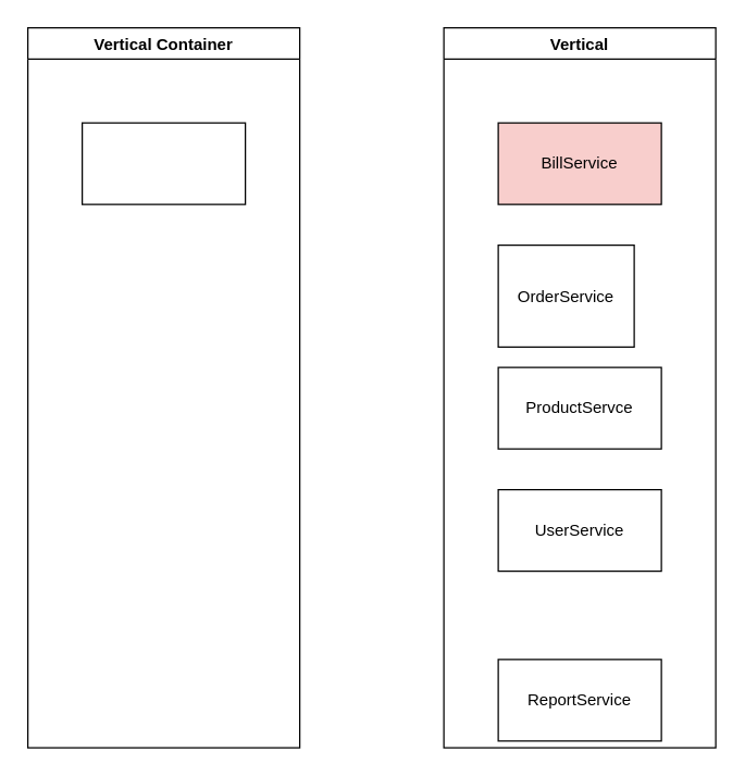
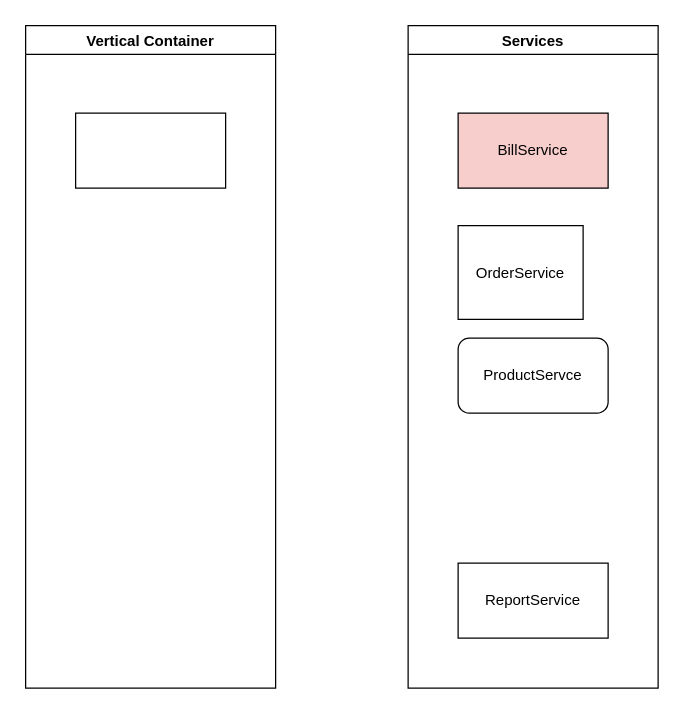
- <mxCell id="2" value="Vertical" style="swimlane;" vertex="1" parent="1"><mxGeometry x="326" y="20" width="200" height="530" as="geometry" /></mxCell>
+ <mxCell id="2" value="Services" style="swimlane;" vertex="1" parent="1"><mxGeometry x="326" y="20" width="200" height="530" as="geometry" /></mxCell>
- <mxCell id="5" value="ProductServce" style="rounded=0;whiteSpace=wrap;html=1;" vertex="1" parent="2"><mxGeometry x="40" y="250" width="120" height="60" as="geometry" /></mxCell>
+ <mxCell id="5" value="ProductServce" style="whiteSpace=wrap;html=1;rounded=1;" vertex="1" parent="2"><mxGeometry x="40" y="250" width="120" height="60" as="geometry" /></mxCell>
- <mxCell id="6" value="UserService" style="rounded=0;whiteSpace=wrap;html=1;" vertex="1" parent="2"><mxGeometry x="40" y="340" width="120" height="60" as="geometry" /></mxCell>
- <mxCell id="7" value="ReportService" style="rounded=0;whiteSpace=wrap;html=1;" vertex="1" parent="2"><mxGeometry x="40" y="465" width="120" height="60" as="geometry" /></mxCell>
+ <mxCell id="7" value="ReportService" style="rounded=0;whiteSpace=wrap;html=1;" vertex="1" parent="2"><mxGeometry x="40" y="430" width="120" height="60" as="geometry" /></mxCell>
